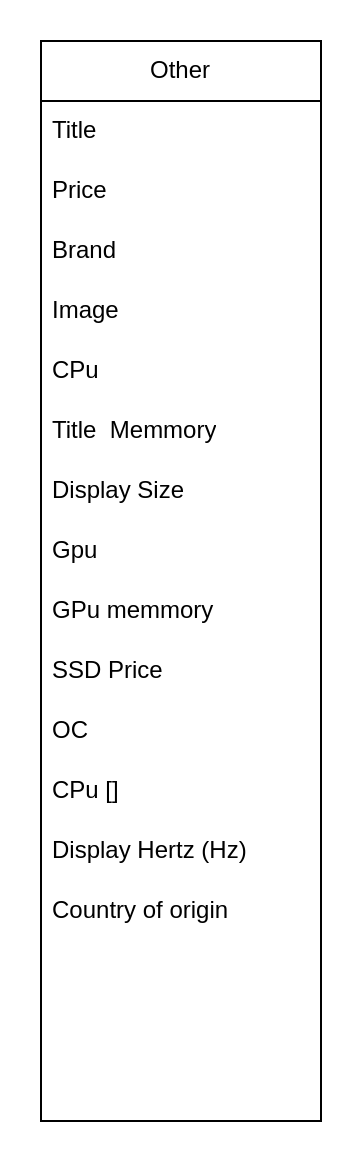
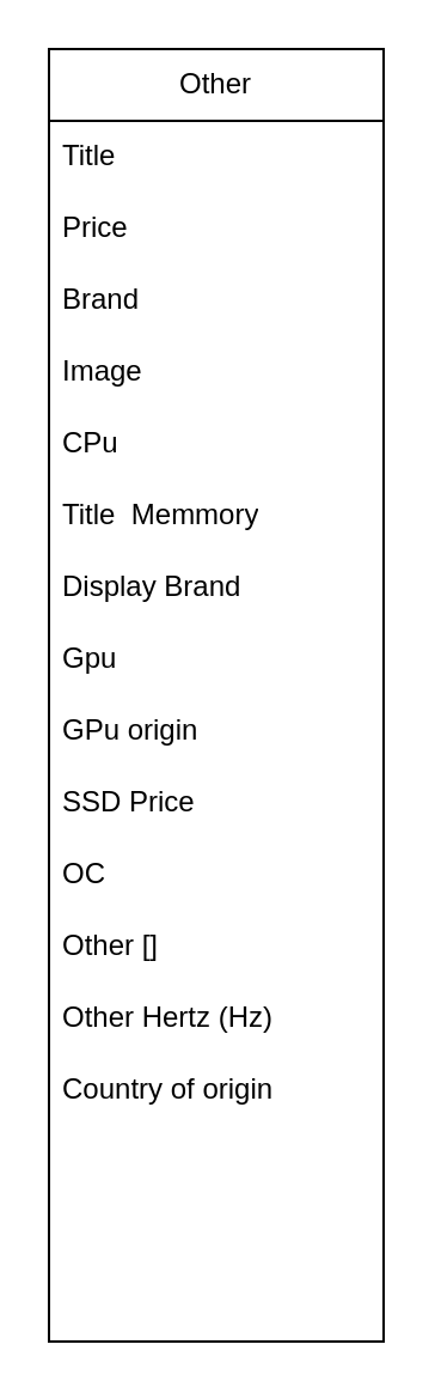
- <mxCell id="9" value="Display Size" style="text;strokeColor=none;fillColor=none;align=left;verticalAlign=middle;spacingLeft=4;spacingRight=4;overflow=hidden;points=[[0,0.5],[1,0.5]];portConstraint=eastwest;rotatable=0;whiteSpace=wrap;html=1;" vertex="1" parent="2"><mxGeometry y="210" width="140" height="30" as="geometry" /></mxCell>
+ <mxCell id="9" value="Display Brand" style="text;strokeColor=none;fillColor=none;align=left;verticalAlign=middle;spacingLeft=4;spacingRight=4;overflow=hidden;points=[[0,0.5],[1,0.5]];portConstraint=eastwest;rotatable=0;whiteSpace=wrap;html=1;" vertex="1" parent="2"><mxGeometry y="210" width="140" height="30" as="geometry" /></mxCell>
- <mxCell id="11" value="GPu memmory" style="text;strokeColor=none;fillColor=none;align=left;verticalAlign=middle;spacingLeft=4;spacingRight=4;overflow=hidden;points=[[0,0.5],[1,0.5]];portConstraint=eastwest;rotatable=0;whiteSpace=wrap;html=1;" vertex="1" parent="2"><mxGeometry y="270" width="140" height="30" as="geometry" /></mxCell>
+ <mxCell id="11" value="GPu origin" style="text;strokeColor=none;fillColor=none;align=left;verticalAlign=middle;spacingLeft=4;spacingRight=4;overflow=hidden;points=[[0,0.5],[1,0.5]];portConstraint=eastwest;rotatable=0;whiteSpace=wrap;html=1;" vertex="1" parent="2"><mxGeometry y="270" width="140" height="30" as="geometry" /></mxCell>
- <mxCell id="14" value="CPu []" style="text;strokeColor=none;fillColor=none;align=left;verticalAlign=middle;spacingLeft=4;spacingRight=4;overflow=hidden;points=[[0,0.5],[1,0.5]];portConstraint=eastwest;rotatable=0;whiteSpace=wrap;html=1;" vertex="1" parent="2"><mxGeometry y="360" width="140" height="30" as="geometry" /></mxCell>
+ <mxCell id="14" value="Other []" style="text;strokeColor=none;fillColor=none;align=left;verticalAlign=middle;spacingLeft=4;spacingRight=4;overflow=hidden;points=[[0,0.5],[1,0.5]];portConstraint=eastwest;rotatable=0;whiteSpace=wrap;html=1;" vertex="1" parent="2"><mxGeometry y="360" width="140" height="30" as="geometry" /></mxCell>
- <mxCell id="15" value="Display Hertz (Hz)" style="text;strokeColor=none;fillColor=none;align=left;verticalAlign=middle;spacingLeft=4;spacingRight=4;overflow=hidden;points=[[0,0.5],[1,0.5]];portConstraint=eastwest;rotatable=0;whiteSpace=wrap;html=1;" vertex="1" parent="2"><mxGeometry y="390" width="140" height="30" as="geometry" /></mxCell>
+ <mxCell id="15" value="Other Hertz (Hz)" style="text;strokeColor=none;fillColor=none;align=left;verticalAlign=middle;spacingLeft=4;spacingRight=4;overflow=hidden;points=[[0,0.5],[1,0.5]];portConstraint=eastwest;rotatable=0;whiteSpace=wrap;html=1;" vertex="1" parent="2"><mxGeometry y="390" width="140" height="30" as="geometry" /></mxCell>
